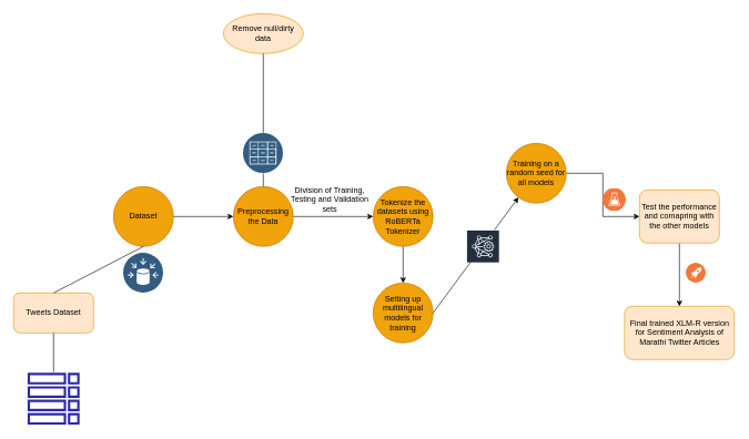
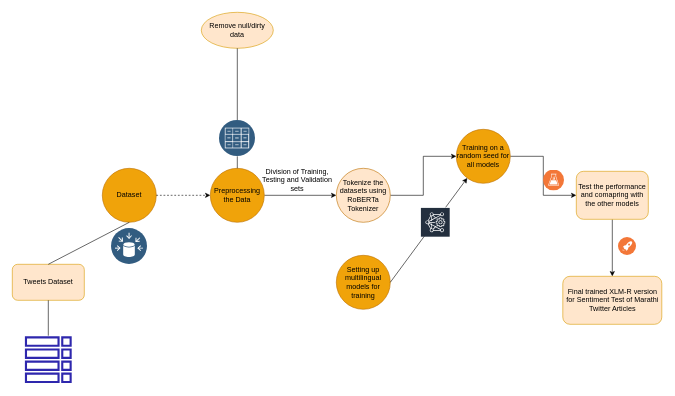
- <mxCell id="5" value="" style="endArrow=classic;html=1;exitX=1;exitY=0.5;exitDx=0;exitDy=0;" parent="1" source="2" target="7" edge="1"><mxGeometry width="50" height="50" relative="1" as="geometry"><mxPoint x="430" y="290" as="sourcePoint" /><mxPoint x="370" y="320" as="targetPoint" /></mxGeometry></mxCell>
+ <mxCell id="5" value="" style="endArrow=classic;html=1;exitX=1;exitY=0.5;exitDx=0;exitDy=0;dashed=1;" parent="1" source="2" target="7" edge="1"><mxGeometry width="50" height="50" relative="1" as="geometry"><mxPoint x="430" y="290" as="sourcePoint" /><mxPoint x="370" y="320" as="targetPoint" /></mxGeometry></mxCell>
- <mxCell id="27" value="Tokenize the datasets using RoBERTa Tokenizer" style="ellipse;whiteSpace=wrap;html=1;aspect=fixed;fillColor=#f0a30a;strokeColor=#BD7000;fontColor=#000000;" vertex="1" parent="1"><mxGeometry x="560" y="280" width="90" height="90" as="geometry" /></mxCell>
+ <mxCell id="27" value="Tokenize the datasets using RoBERTa Tokenizer" style="ellipse;whiteSpace=wrap;html=1;aspect=fixed;fillColor=#ffe6cc;strokeColor=#BD7000;fontColor=#000000;" vertex="1" parent="1"><mxGeometry x="560" y="280" width="90" height="90" as="geometry" /></mxCell>
- <mxCell id="26" value="" style="edgeStyle=orthogonalEdgeStyle;rounded=0;orthogonalLoop=1;jettySize=auto;html=1;" edge="1" parent="1" source="27" target="14"><mxGeometry relative="1" as="geometry" /></mxCell>
+ <mxCell id="26" value="" style="edgeStyle=orthogonalEdgeStyle;rounded=0;orthogonalLoop=1;jettySize=auto;html=1;" edge="1" parent="1" source="27" target="18"><mxGeometry relative="1" as="geometry" /></mxCell>
- <mxCell id="21" value="Final trained XLM-R version for Sentiment Analysis of Marathi Twitter Articles" style="rounded=1;whiteSpace=wrap;html=1;align=center;fillColor=#ffe6cc;strokeColor=#d79b00;" parent="1" vertex="1"><mxGeometry x="937.5" y="460" width="165" height="80" as="geometry" /></mxCell>
+ <mxCell id="21" value="Final trained XLM-R version for Sentiment Test of Marathi Twitter Articles" style="rounded=1;whiteSpace=wrap;html=1;align=center;fillColor=#ffe6cc;strokeColor=#d79b00;" parent="1" vertex="1"><mxGeometry x="937.5" y="460" width="165" height="80" as="geometry" /></mxCell>
